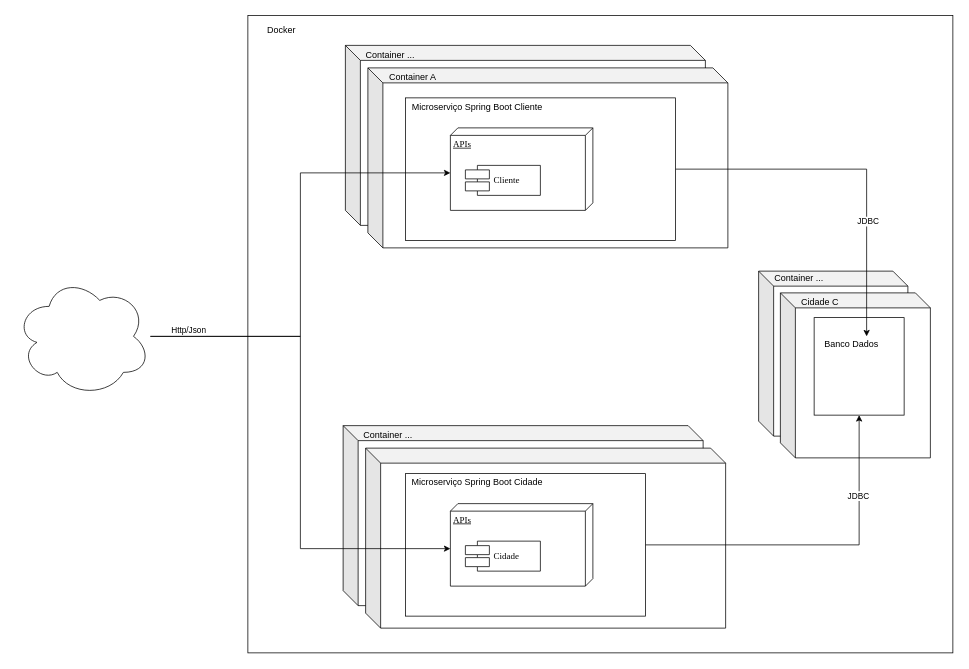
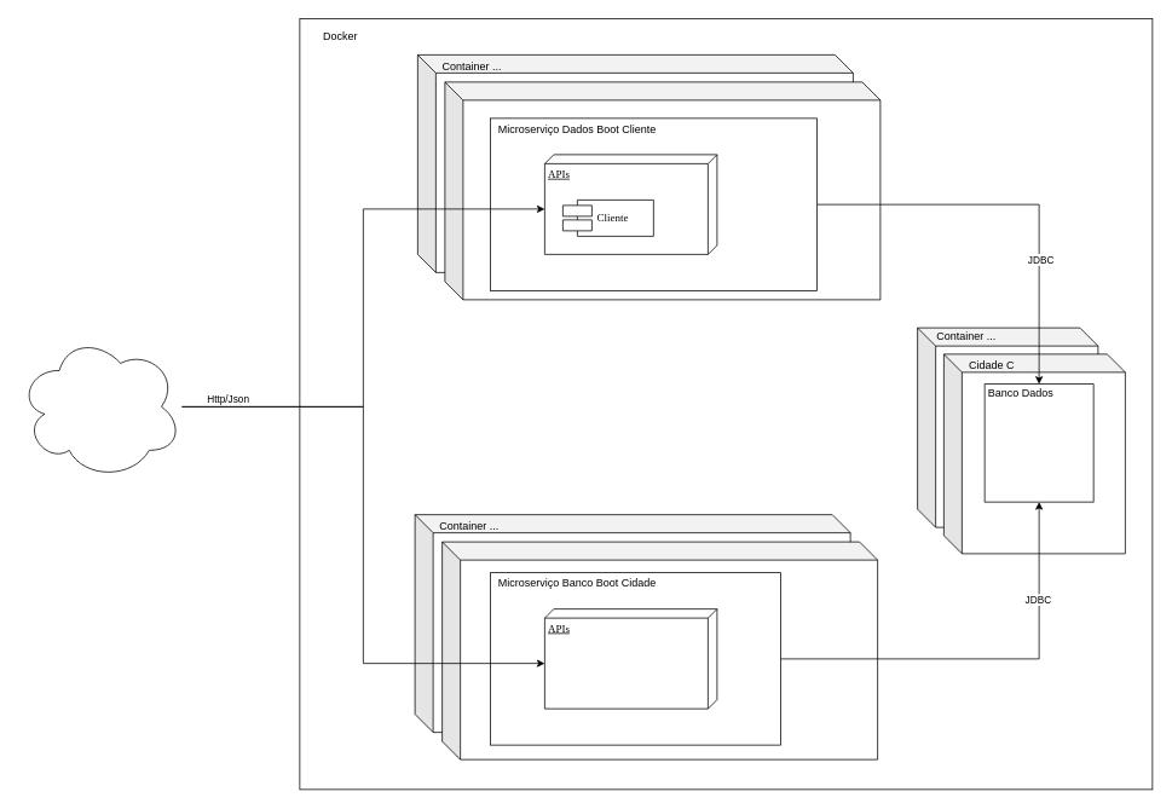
- <mxCell id="37" value="Container A" style="text;html=1;strokeColor=none;fillColor=none;align=center;verticalAlign=middle;whiteSpace=wrap;rounded=0;" vertex="1" parent="1"><mxGeometry x="510" y="92" width="80" height="20" as="geometry" /></mxCell>
- <mxCell id="22" value="Microserviço Spring Boot Cliente" style="text;html=1;strokeColor=none;fillColor=none;align=center;verticalAlign=middle;whiteSpace=wrap;rounded=0;" vertex="1" parent="1"><mxGeometry x="542" y="132" width="188" height="20" as="geometry" /></mxCell>
+ <mxCell id="22" value="Microserviço Dados Boot Cliente" style="text;html=1;strokeColor=none;fillColor=none;align=center;verticalAlign=middle;whiteSpace=wrap;rounded=0;" vertex="1" parent="1"><mxGeometry x="542" y="132" width="188" height="20" as="geometry" /></mxCell>
- <mxCell id="15" value="Banco Dados" style="text;html=1;strokeColor=none;fillColor=none;align=center;verticalAlign=middle;whiteSpace=wrap;rounded=0;" vertex="1" parent="1"><mxGeometry x="1095" y="448" width="80" height="20" as="geometry" /></mxCell>
+ <mxCell id="15" value="Banco Dados" style="text;html=1;strokeColor=none;fillColor=none;align=center;verticalAlign=middle;whiteSpace=wrap;rounded=0;" vertex="1" parent="1"><mxGeometry x="1085" y="423" width="80" height="20" as="geometry" /></mxCell>
- <mxCell id="35" value="Microserviço Spring Boot Cidade" style="text;html=1;strokeColor=none;fillColor=none;align=center;verticalAlign=middle;whiteSpace=wrap;rounded=0;" vertex="1" parent="1"><mxGeometry x="542" y="633" width="188" height="20" as="geometry" /></mxCell>
+ <mxCell id="35" value="Microserviço Banco Boot Cidade" style="text;html=1;strokeColor=none;fillColor=none;align=center;verticalAlign=middle;whiteSpace=wrap;rounded=0;" vertex="1" parent="1"><mxGeometry x="542" y="633" width="188" height="20" as="geometry" /></mxCell>
- <mxCell id="34" value="Cidade" style="shape=component;align=left;spacingLeft=36;rounded=0;shadow=0;comic=0;labelBackgroundColor=none;strokeWidth=1;fontFamily=Verdana;fontSize=12;html=1;" vertex="1" parent="1"><mxGeometry x="620" y="721" width="100" height="40" as="geometry" /></mxCell>
